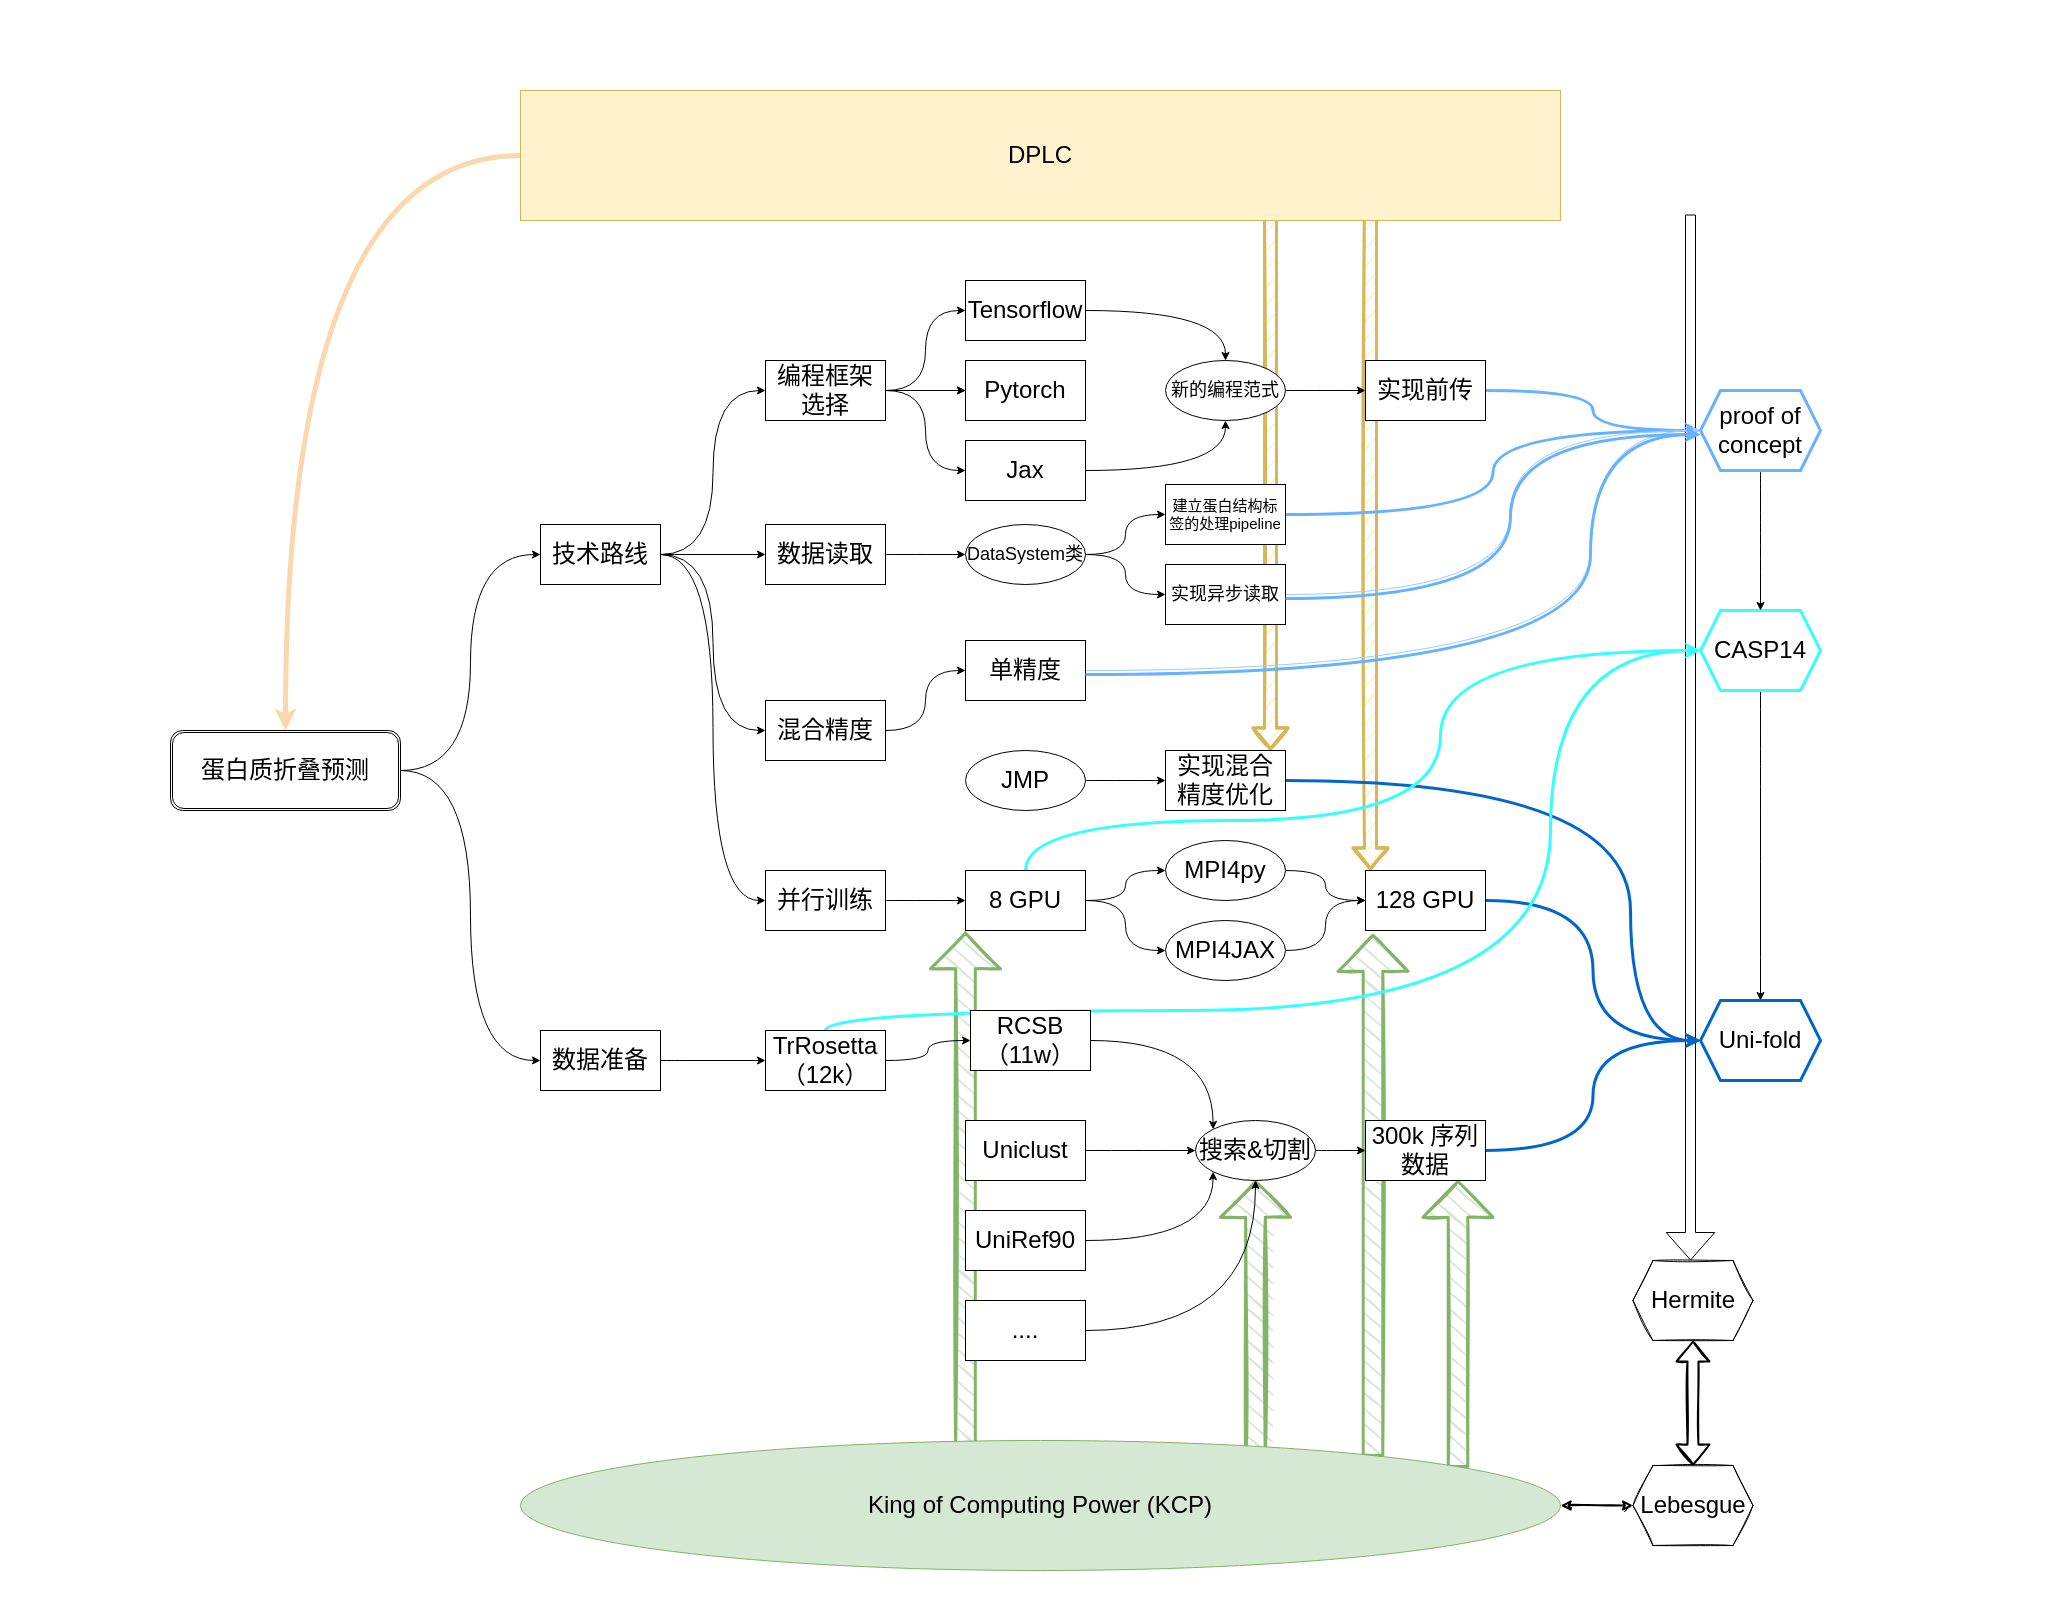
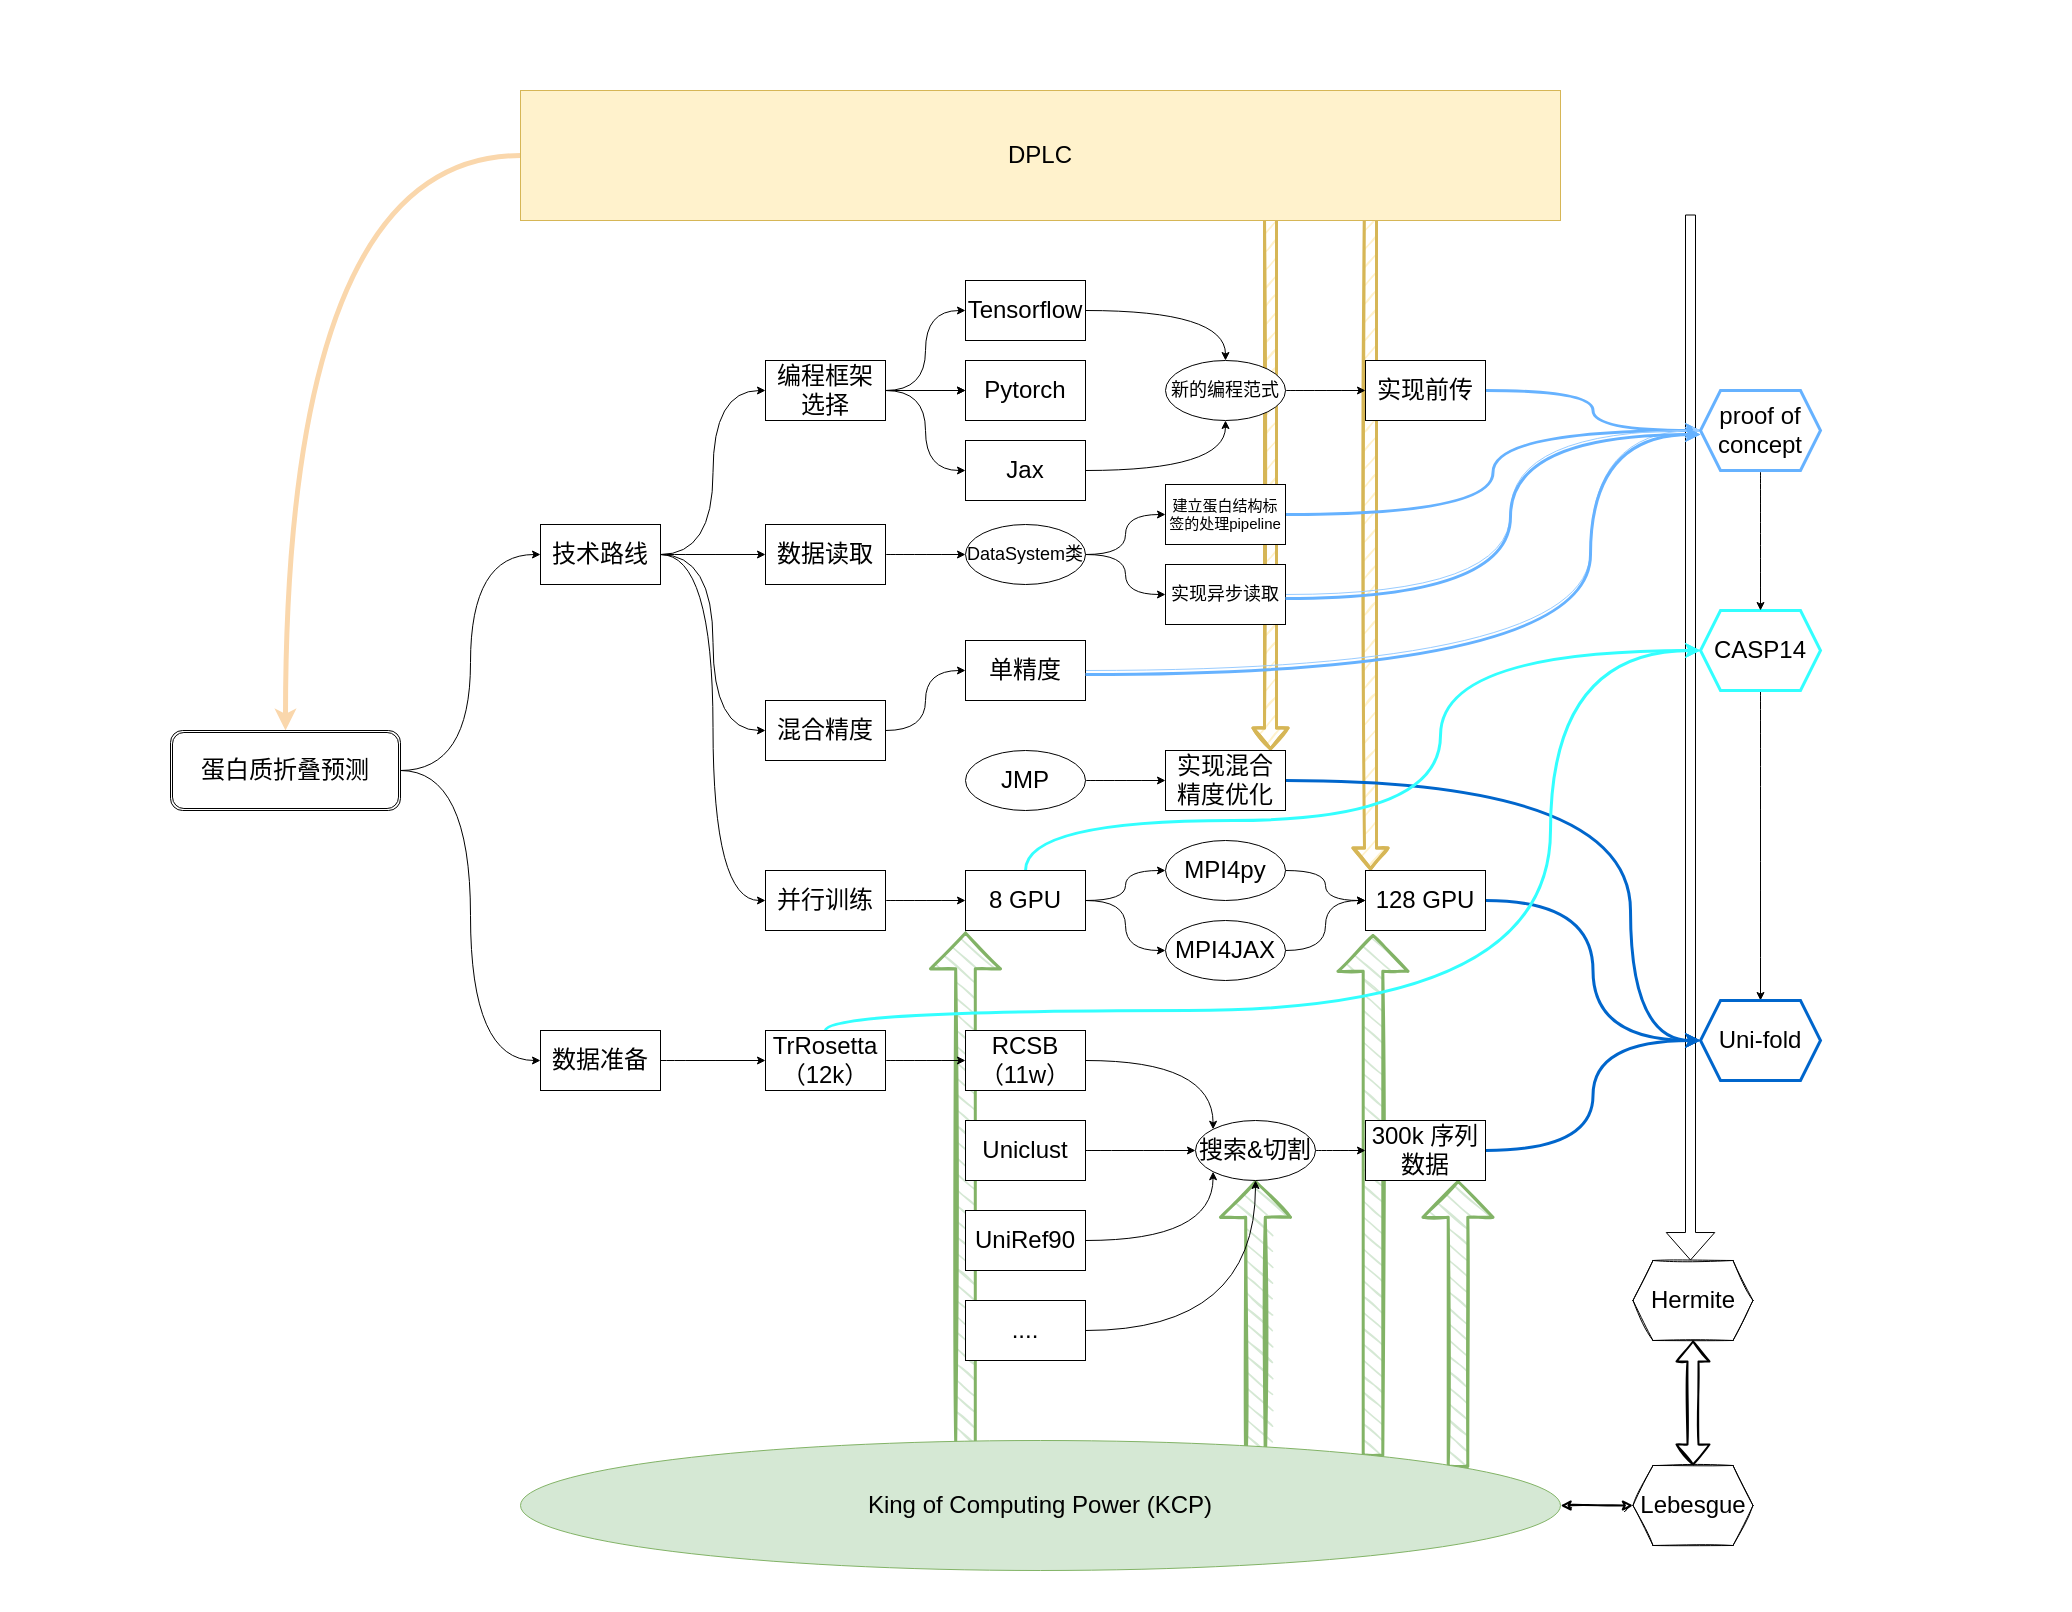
- <mxCell id="71" value="RCSB（11w）" style="rounded=0;whiteSpace=wrap;html=1;fontSize=24;" vertex="1" parent="1"><mxGeometry x="970" y="1010" width="120" height="60" as="geometry" /></mxCell>
+ <mxCell id="71" value="RCSB（11w）" style="rounded=0;whiteSpace=wrap;html=1;fontSize=24;" vertex="1" parent="1"><mxGeometry x="965" y="1030" width="120" height="60" as="geometry" /></mxCell>
